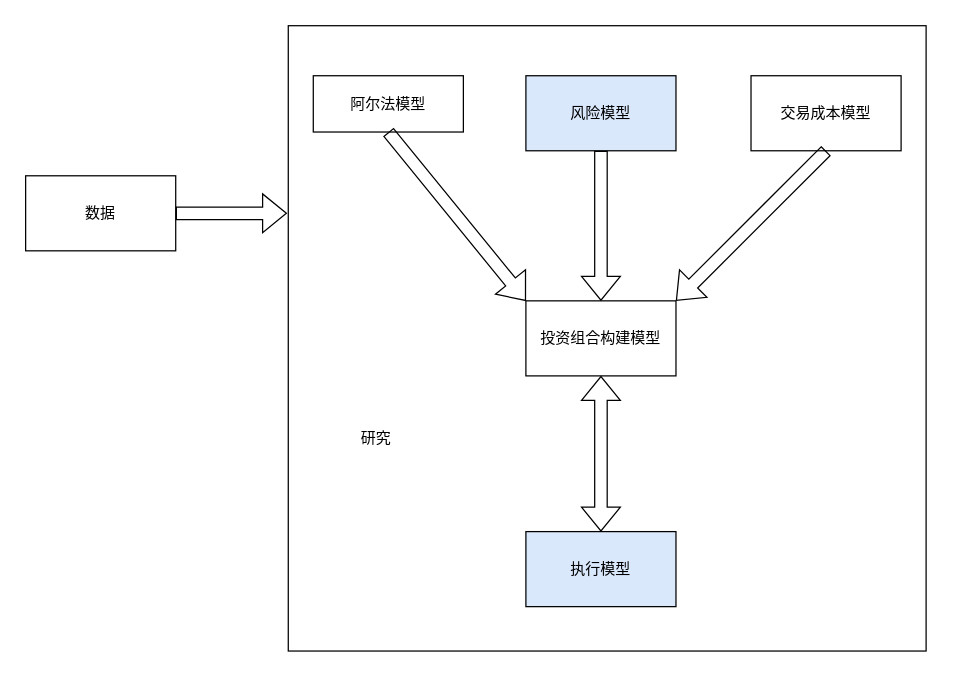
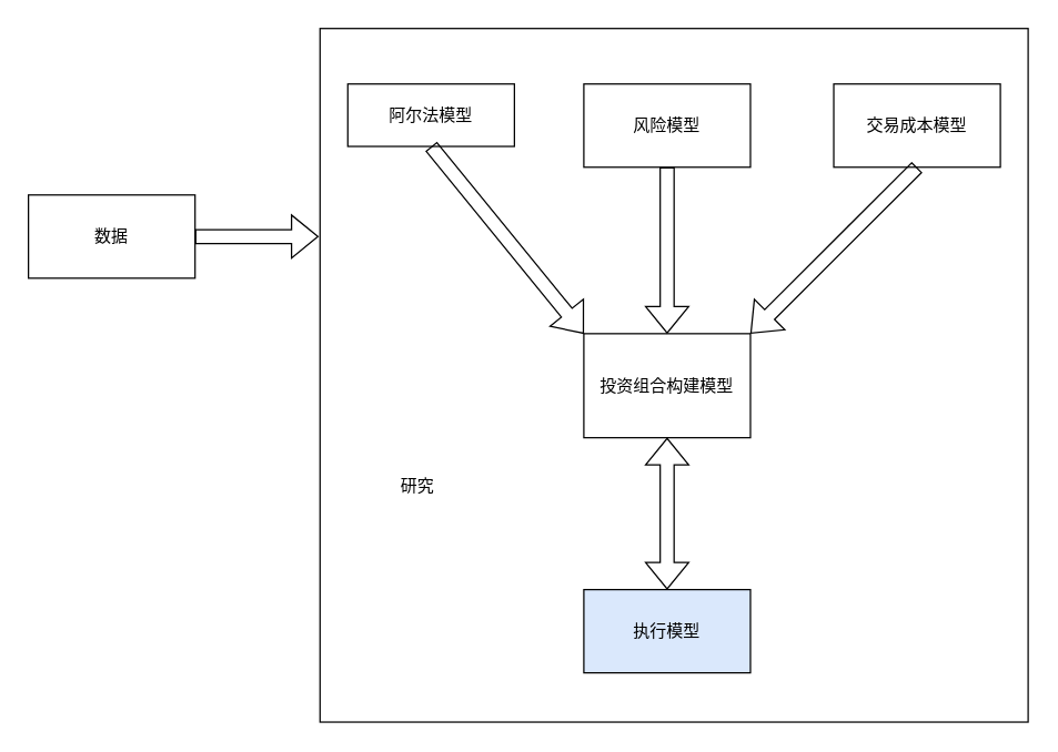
- <mxCell id="4" value="风险模型" style="whiteSpace=wrap;html=1;fillColor=#dae8fc;" vertex="1" parent="1"><mxGeometry x="420" y="60" width="120" height="60" as="geometry" /></mxCell>
+ <mxCell id="4" value="风险模型" style="whiteSpace=wrap;html=1;" vertex="1" parent="1"><mxGeometry x="420" y="60" width="120" height="60" as="geometry" /></mxCell>
- <mxCell id="6" value="投资组合构建模型" style="whiteSpace=wrap;html=1;" vertex="1" parent="1"><mxGeometry x="420" y="240" width="120" height="60" as="geometry" /></mxCell>
+ <mxCell id="6" value="投资组合构建模型" style="whiteSpace=wrap;html=1;" vertex="1" parent="1"><mxGeometry x="420" y="240" width="120" height="75" as="geometry" /></mxCell>
